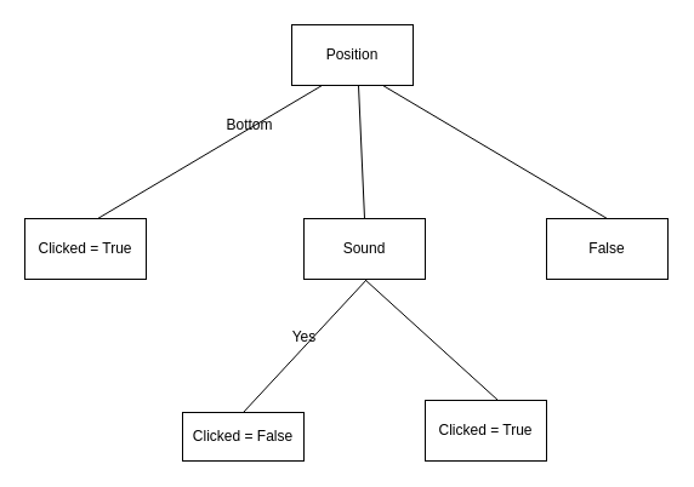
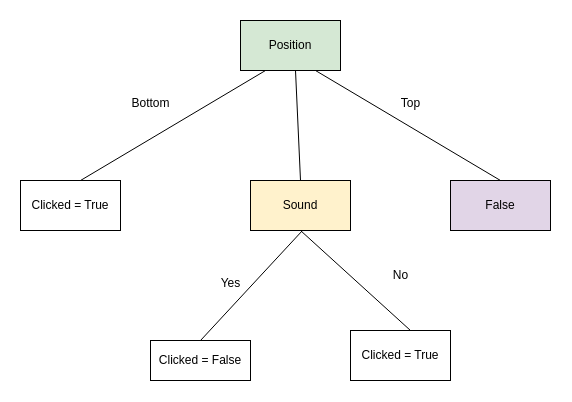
- <mxCell id="2" value="Position" style="rounded=0;whiteSpace=wrap;html=1;" vertex="1" parent="1"><mxGeometry x="240" y="20" width="100" height="50" as="geometry" /></mxCell>
+ <mxCell id="2" value="Position" style="rounded=0;whiteSpace=wrap;html=1;fillColor=#d5e8d4;" vertex="1" parent="1"><mxGeometry x="240" y="20" width="100" height="50" as="geometry" /></mxCell>
- <mxCell id="10" value="Bottom" style="text;html=1;align=center;verticalAlign=middle;resizable=0;points=[];autosize=1;strokeColor=none;fillColor=none;" vertex="1" parent="1"><mxGeometry x="175" y="88" width="60" height="30" as="geometry" /></mxCell>
+ <mxCell id="10" value="Bottom" style="text;html=1;align=center;verticalAlign=middle;resizable=0;points=[];autosize=1;strokeColor=none;fillColor=none;" vertex="1" parent="1"><mxGeometry x="120" y="88" width="60" height="30" as="geometry" /></mxCell>
+ <mxCell id="9" value="Top" style="text;html=1;align=center;verticalAlign=middle;resizable=0;points=[];autosize=1;strokeColor=none;fillColor=none;" vertex="1" parent="1"><mxGeometry x="390" y="88" width="40" height="30" as="geometry" /></mxCell>
- <mxCell id="7" value="Sound" style="rounded=0;whiteSpace=wrap;html=1;" vertex="1" parent="1"><mxGeometry x="250" y="180" width="100" height="50" as="geometry" /></mxCell>
+ <mxCell id="7" value="Sound" style="rounded=0;whiteSpace=wrap;html=1;fillColor=#fff2cc;" vertex="1" parent="1"><mxGeometry x="250" y="180" width="100" height="50" as="geometry" /></mxCell>
- <mxCell id="6" value="False" style="rounded=0;whiteSpace=wrap;html=1;" vertex="1" parent="1"><mxGeometry x="450" y="180" width="100" height="50" as="geometry" /></mxCell>
+ <mxCell id="6" value="False" style="rounded=0;whiteSpace=wrap;html=1;fillColor=#e1d5e7;" vertex="1" parent="1"><mxGeometry x="450" y="180" width="100" height="50" as="geometry" /></mxCell>
+ <mxCell id="16" value="No" style="text;html=1;align=center;verticalAlign=middle;resizable=0;points=[];autosize=1;strokeColor=none;fillColor=none;" vertex="1" parent="1"><mxGeometry x="380" y="260" width="40" height="30" as="geometry" /></mxCell>
- <mxCell id="14" value="Yes" style="text;html=1;align=center;verticalAlign=middle;resizable=0;points=[];autosize=1;strokeColor=none;fillColor=none;" vertex="1" parent="1"><mxGeometry x="230" y="263" width="40" height="30" as="geometry" /></mxCell>
+ <mxCell id="14" value="Yes" style="text;html=1;align=center;verticalAlign=middle;resizable=0;points=[];autosize=1;strokeColor=none;fillColor=none;" vertex="1" parent="1"><mxGeometry x="210" y="268" width="40" height="30" as="geometry" /></mxCell>
